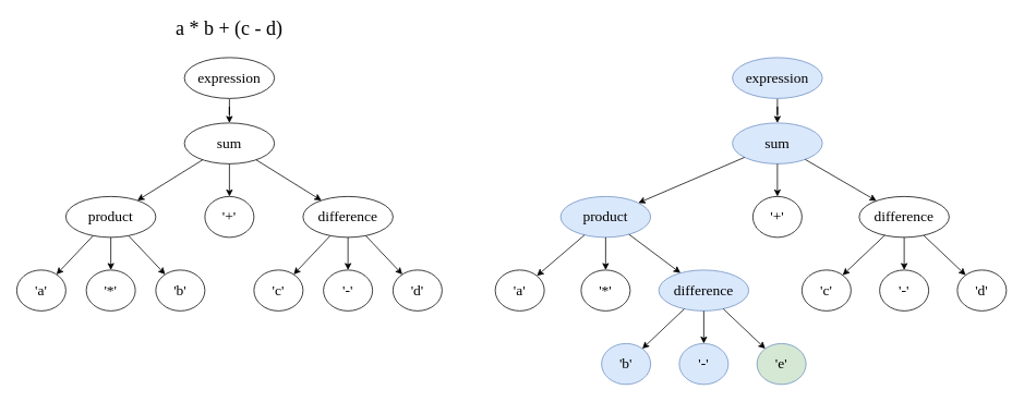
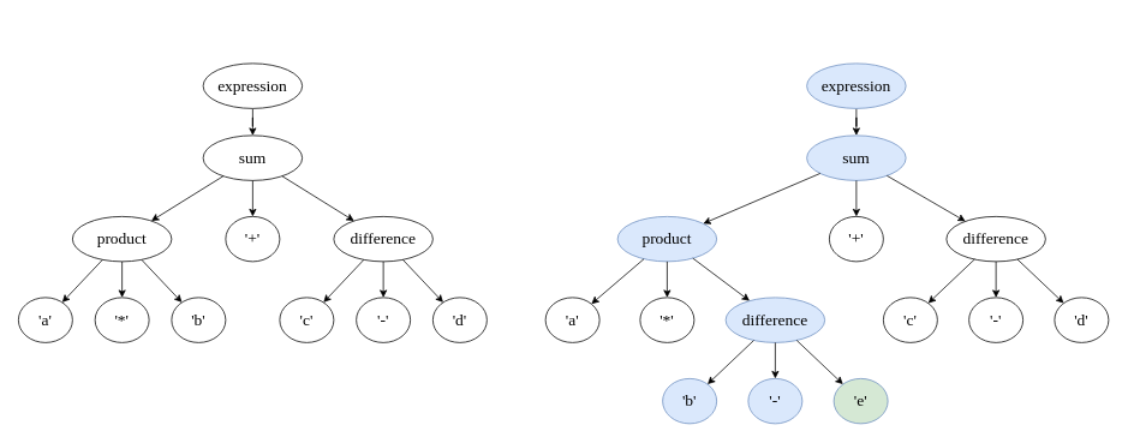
- <mxCell id="17" value="&lt;font style=&quot;font-size: 24px;&quot;&gt;a * b + (c - d)&lt;/font&gt;" style="text;html=1;strokeColor=none;fillColor=none;align=center;verticalAlign=middle;whiteSpace=wrap;rounded=0;fontSize=18;fontFamily=Computer Modern;" parent="1" vertex="1"><mxGeometry x="205" y="20" width="150" height="30" as="geometry" /></mxCell>
